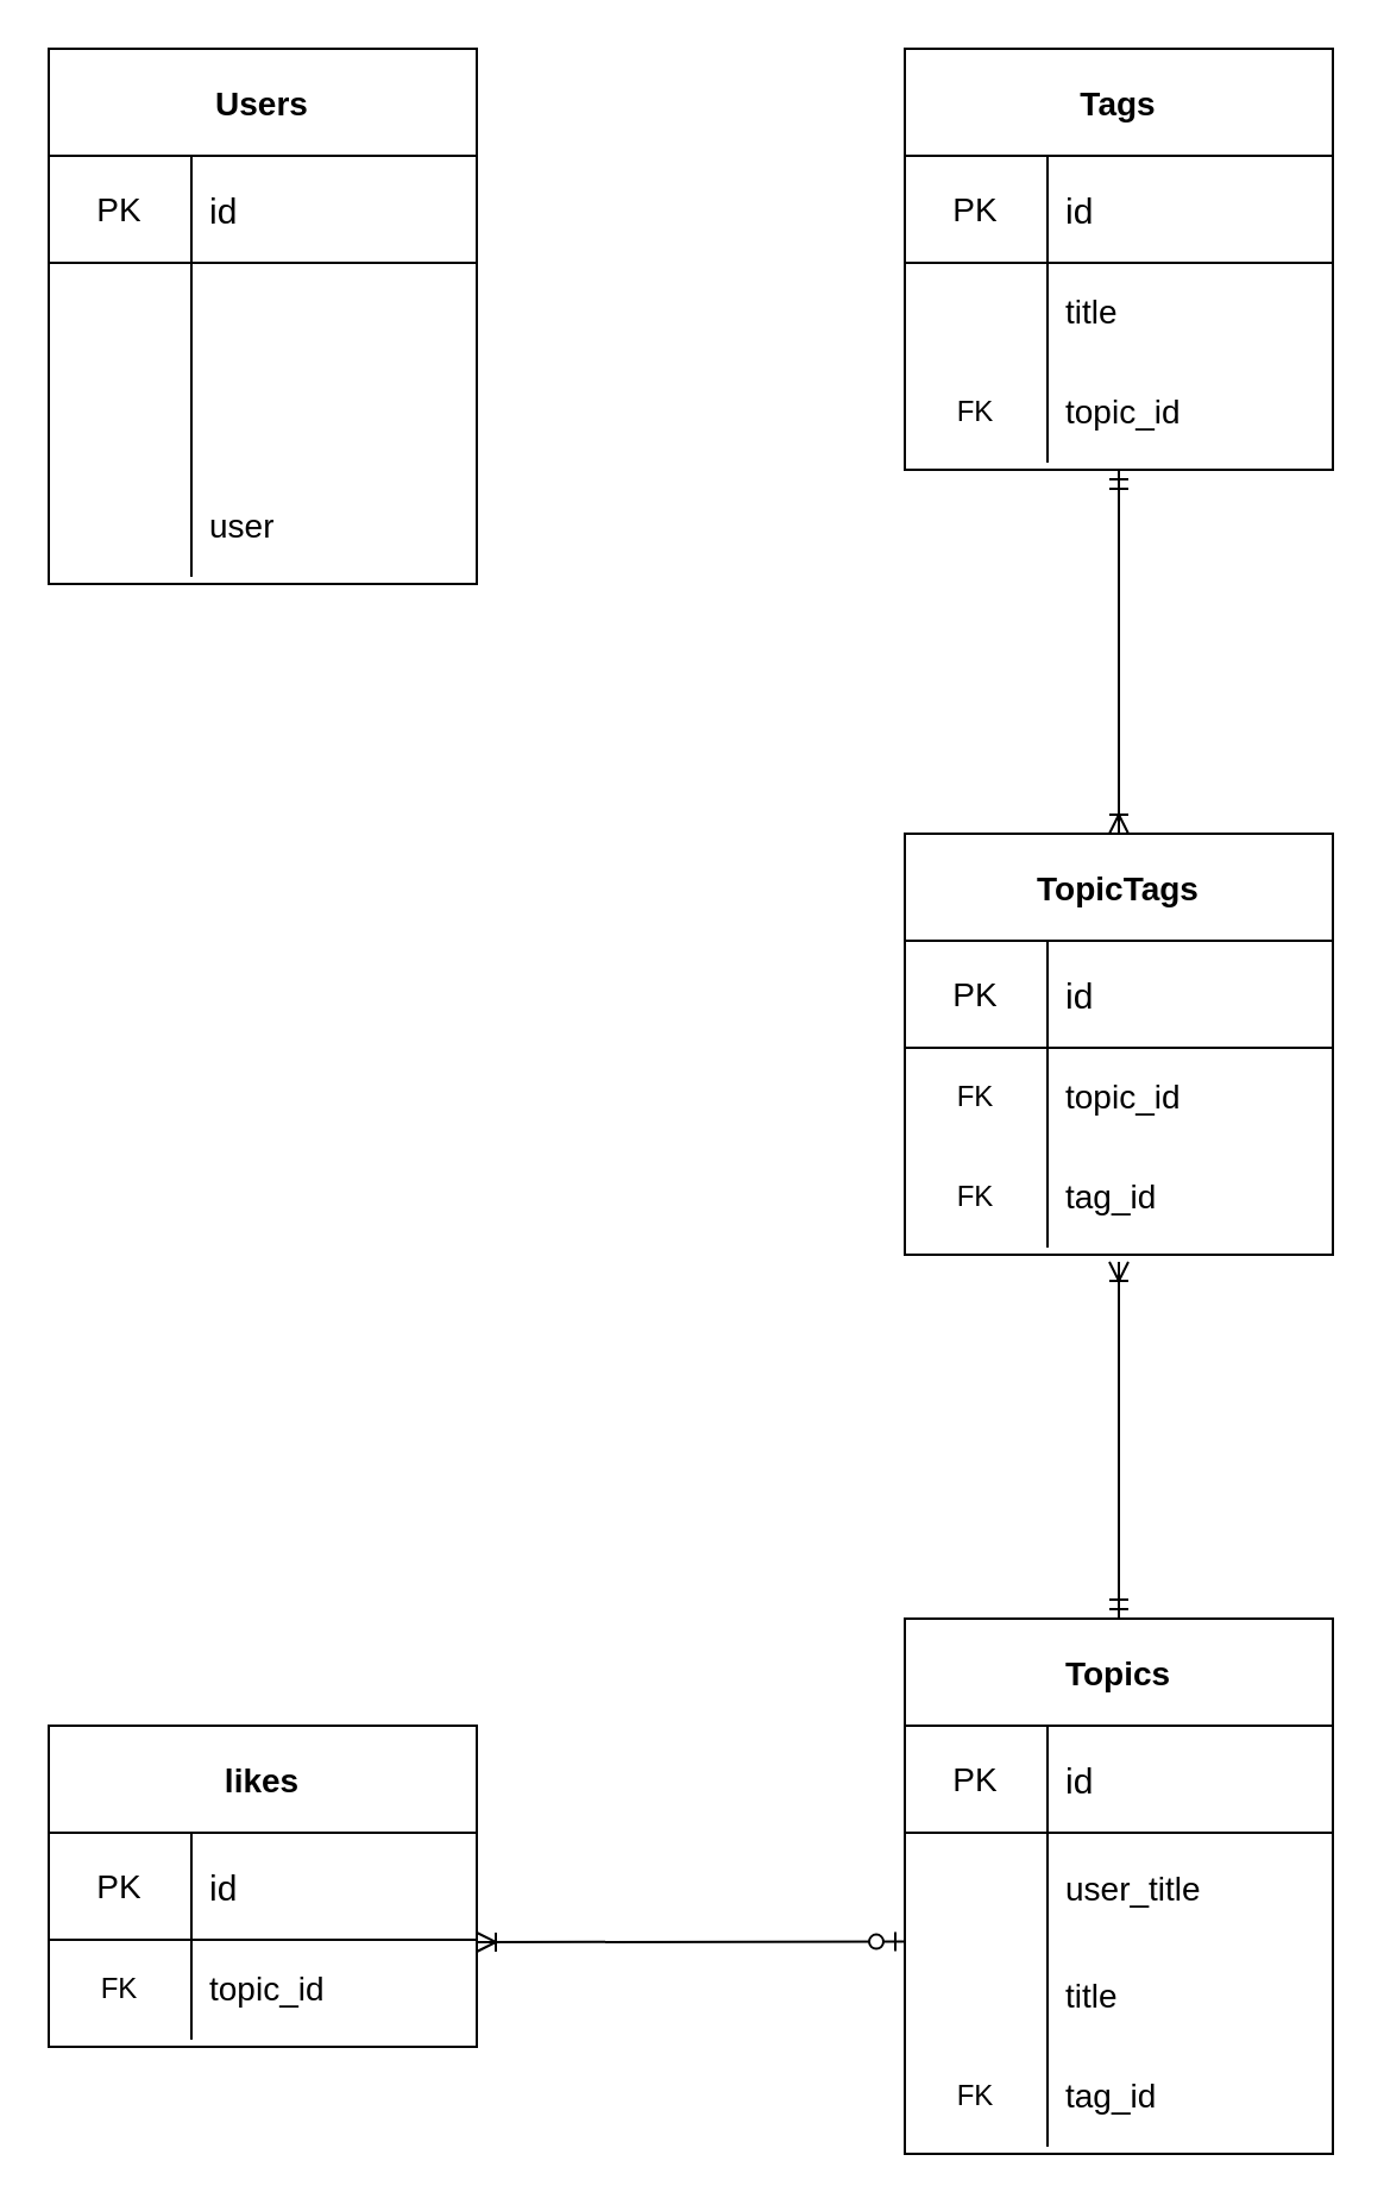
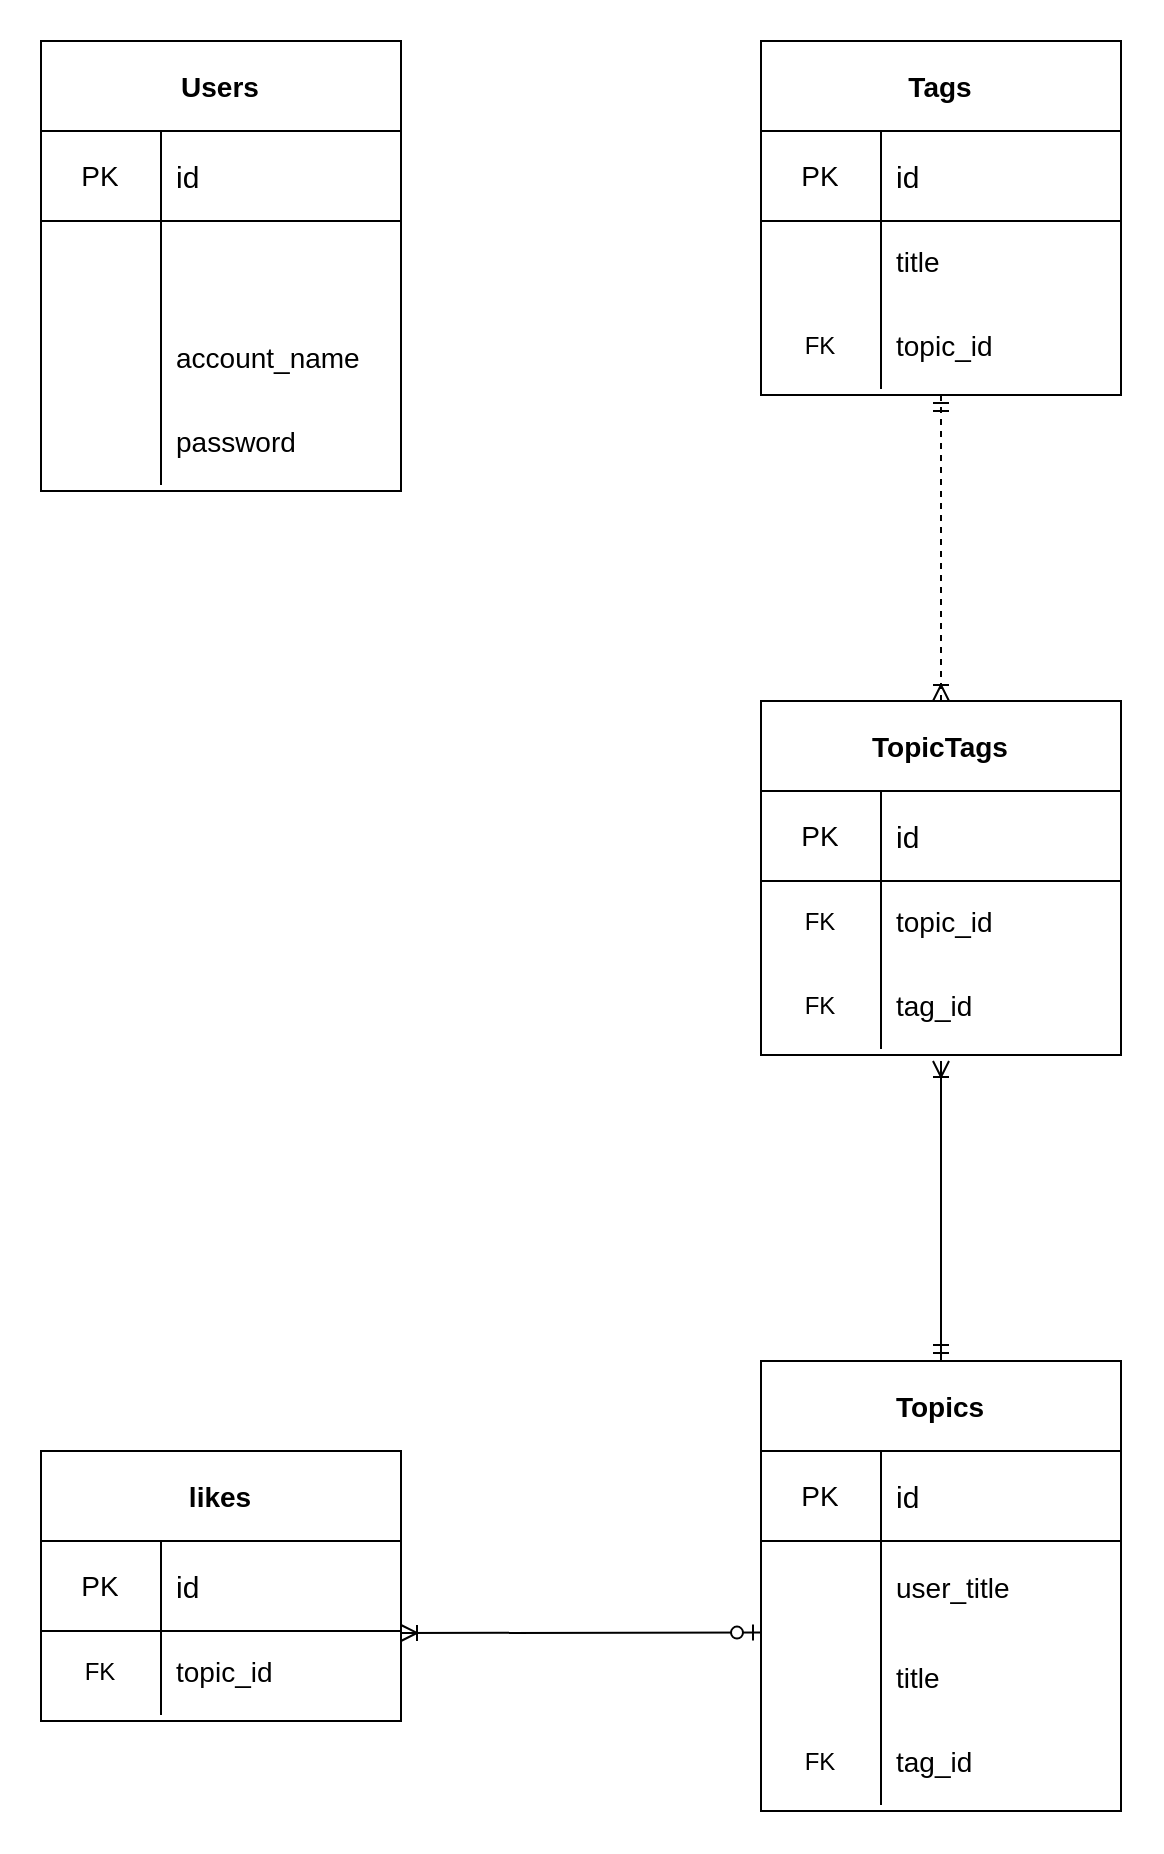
+ <mxCell id="10" value="account_name" style="shape=partialRectangle;html=1;whiteSpace=wrap;connectable=0;fillColor=none;top=0;left=0;bottom=0;right=0;align=left;spacingLeft=6;overflow=hidden;pointerEvents=1;fontSize=14;" vertex="1" parent="8"><mxGeometry x="60" width="120" height="42" as="geometry"><mxRectangle width="120" height="42" as="alternateBounds" /></mxGeometry></mxCell>
- <mxCell id="13" value="user" style="shape=partialRectangle;html=1;whiteSpace=wrap;connectable=0;fillColor=none;top=0;left=0;bottom=0;right=0;align=left;spacingLeft=6;overflow=hidden;pointerEvents=1;fontSize=14;" vertex="1" parent="11"><mxGeometry x="60" width="120" height="42" as="geometry"><mxRectangle width="120" height="42" as="alternateBounds" /></mxGeometry></mxCell>
+ <mxCell id="13" value="password" style="shape=partialRectangle;html=1;whiteSpace=wrap;connectable=0;fillColor=none;top=0;left=0;bottom=0;right=0;align=left;spacingLeft=6;overflow=hidden;pointerEvents=1;fontSize=14;" vertex="1" parent="11"><mxGeometry x="60" width="120" height="42" as="geometry"><mxRectangle width="120" height="42" as="alternateBounds" /></mxGeometry></mxCell>
- <mxCell id="56" value="" style="fontSize=12;html=1;endArrow=ERoneToMany;startArrow=ERmandOne;entryX=0.5;entryY=0;entryDx=0;entryDy=0;exitX=0.5;exitY=1;exitDx=0;exitDy=0;" edge="1" parent="1" source="27" target="44"><mxGeometry width="100" height="100" relative="1" as="geometry"><mxPoint x="425" y="365" as="sourcePoint" /><mxPoint x="425" y="215" as="targetPoint" /></mxGeometry></mxCell>
+ <mxCell id="56" value="" style="fontSize=12;html=1;endArrow=ERoneToMany;startArrow=ERmandOne;entryX=0.5;entryY=0;entryDx=0;entryDy=0;exitX=0.5;exitY=1;exitDx=0;exitDy=0;dashed=1;" edge="1" parent="1" source="27" target="44"><mxGeometry width="100" height="100" relative="1" as="geometry"><mxPoint x="425" y="365" as="sourcePoint" /><mxPoint x="425" y="215" as="targetPoint" /></mxGeometry></mxCell>
